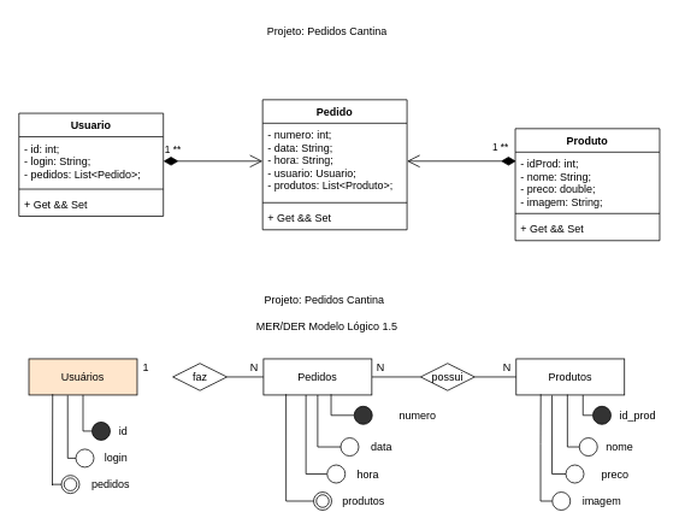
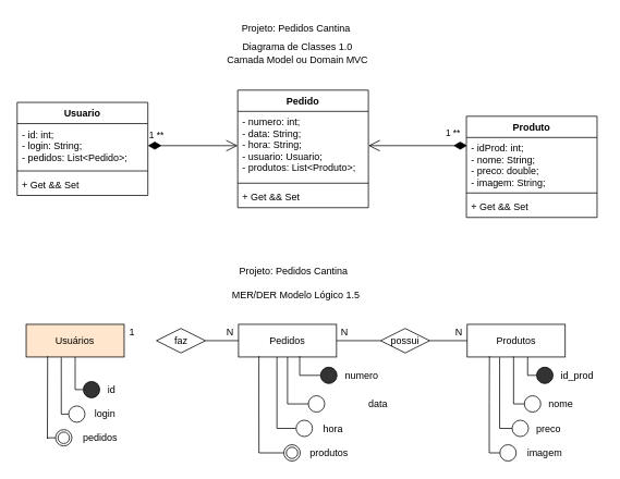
+ <mxCell id="2" value="Diagrama de Classes 1.0&lt;br&gt;Camada Model ou Domain MVC" style="text;html=1;strokeColor=none;fillColor=none;align=center;verticalAlign=middle;whiteSpace=wrap;rounded=0;" vertex="1" parent="1"><mxGeometry x="253" y="50" width="221" height="30" as="geometry" /></mxCell>
- <mxCell id="38" value="numero" style="text;html=1;strokeColor=none;fillColor=none;align=center;verticalAlign=middle;whiteSpace=wrap;rounded=0;" vertex="1" parent="1"><mxGeometry x="431.5" y="449.5" width="60" height="20" as="geometry" /></mxCell>
+ <mxCell id="38" value="numero" style="text;html=1;strokeColor=none;fillColor=none;align=center;verticalAlign=middle;whiteSpace=wrap;rounded=0;" vertex="1" parent="1"><mxGeometry x="411.5" y="449.5" width="60" height="20" as="geometry" /></mxCell>
- <mxCell id="39" value="data" style="text;html=1;strokeColor=none;fillColor=none;align=center;verticalAlign=middle;whiteSpace=wrap;rounded=0;" vertex="1" parent="1"><mxGeometry x="406.5" y="484.5" width="30" height="20" as="geometry" /></mxCell>
+ <mxCell id="39" value="data" style="text;html=1;strokeColor=none;fillColor=none;align=center;verticalAlign=middle;whiteSpace=wrap;rounded=0;" vertex="1" parent="1"><mxGeometry x="446.5" y="484.5" width="30" height="20" as="geometry" /></mxCell>
- <mxCell id="59" value="preco" style="text;html=1;strokeColor=none;fillColor=none;align=center;verticalAlign=middle;whiteSpace=wrap;rounded=0;" vertex="1" parent="1"><mxGeometry x="666" y="514.5" width="30" height="20" as="geometry" /></mxCell>
+ <mxCell id="59" value="preco" style="text;html=1;strokeColor=none;fillColor=none;align=center;verticalAlign=middle;whiteSpace=wrap;rounded=0;" vertex="1" parent="1"><mxGeometry x="656" y="514.5" width="30" height="20" as="geometry" /></mxCell>
